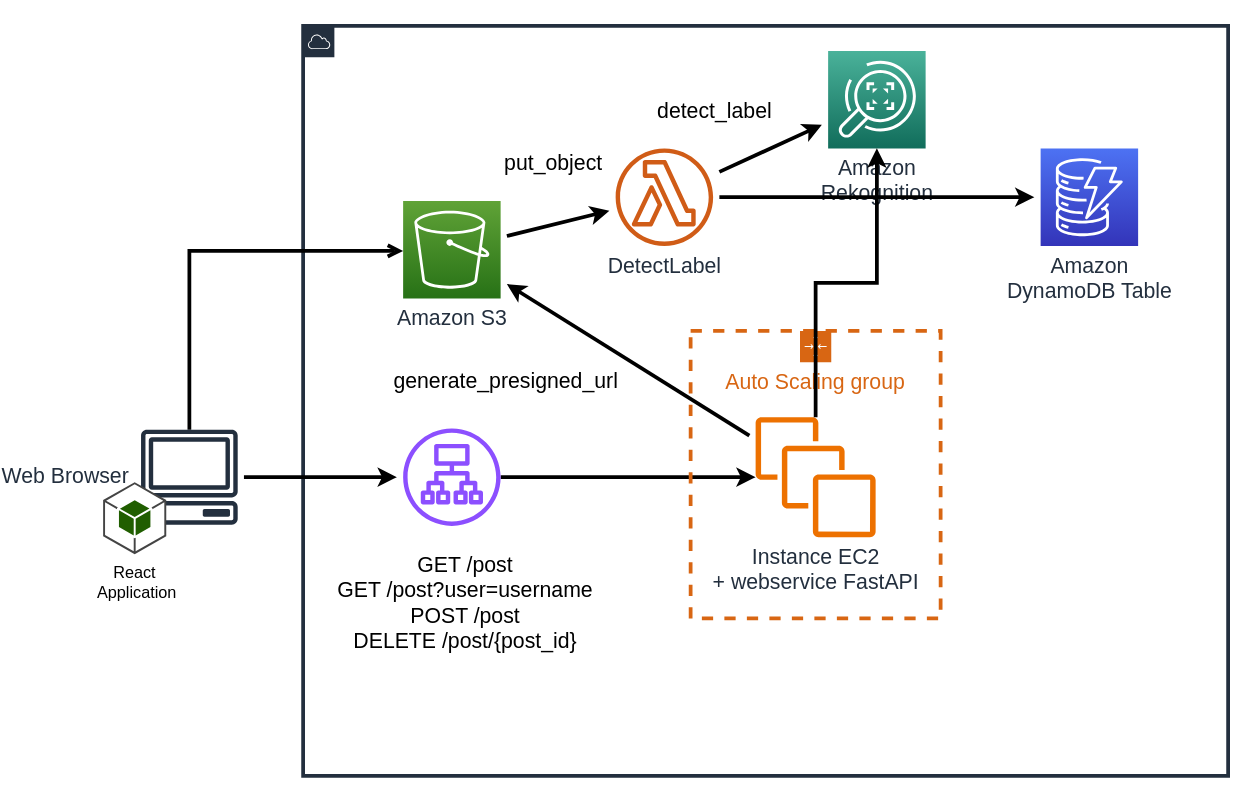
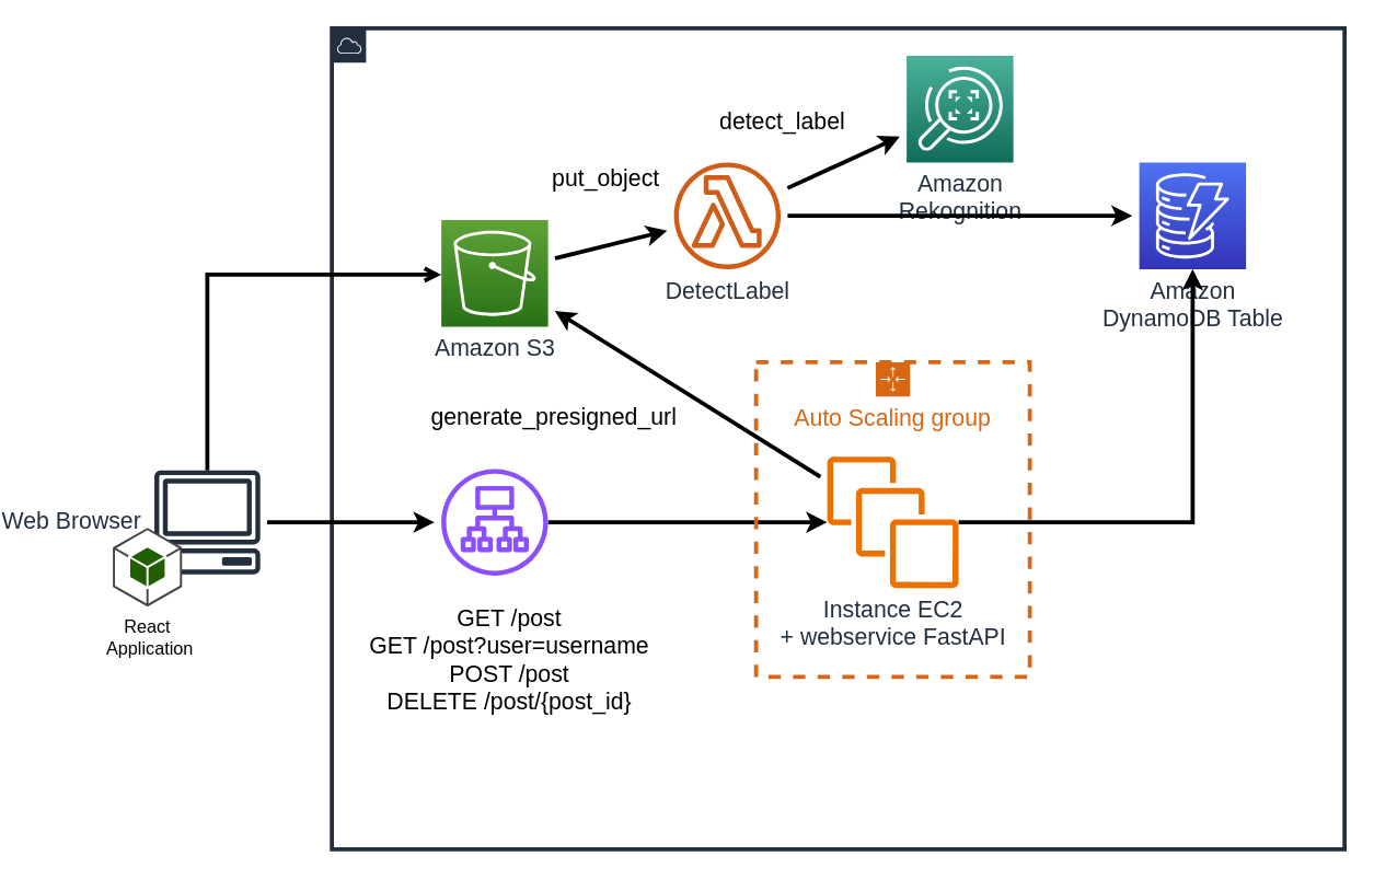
- <mxCell id="21" style="edgeStyle=orthogonalEdgeStyle;rounded=0;orthogonalLoop=1;jettySize=auto;html=1;strokeWidth=3;" edge="1" parent="1" source="20" target="16"><mxGeometry relative="1" as="geometry" /></mxCell>
+ <mxCell id="21" style="edgeStyle=orthogonalEdgeStyle;rounded=0;orthogonalLoop=1;jettySize=auto;html=1;strokeWidth=3;" edge="1" parent="1" source="20" target="10"><mxGeometry relative="1" as="geometry" /></mxCell>
